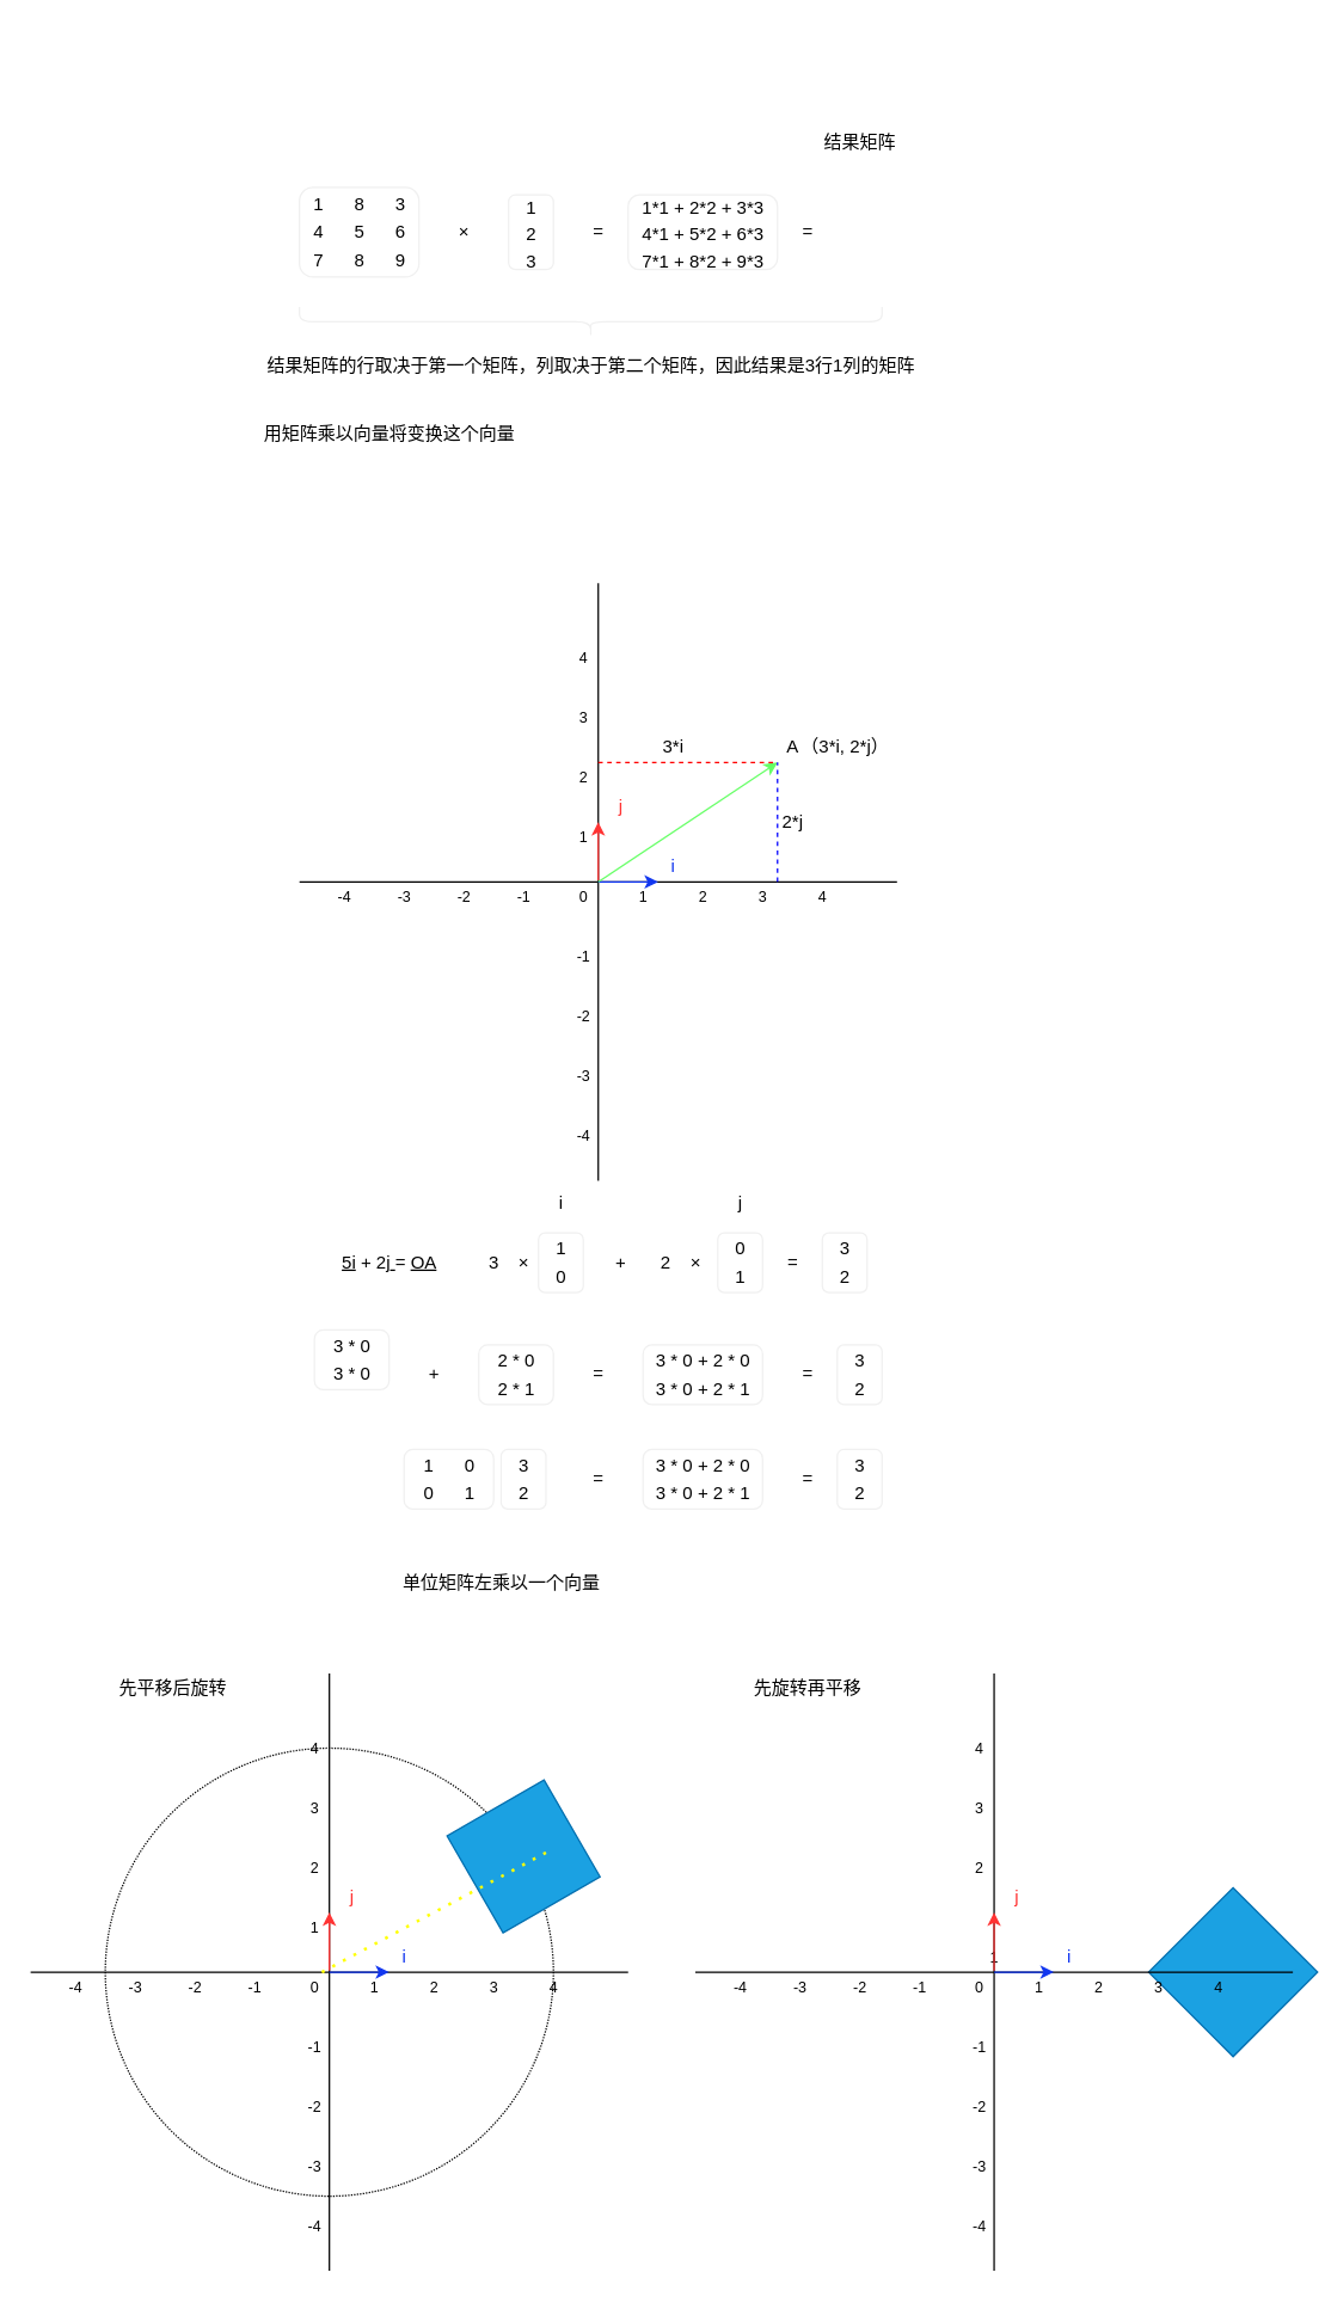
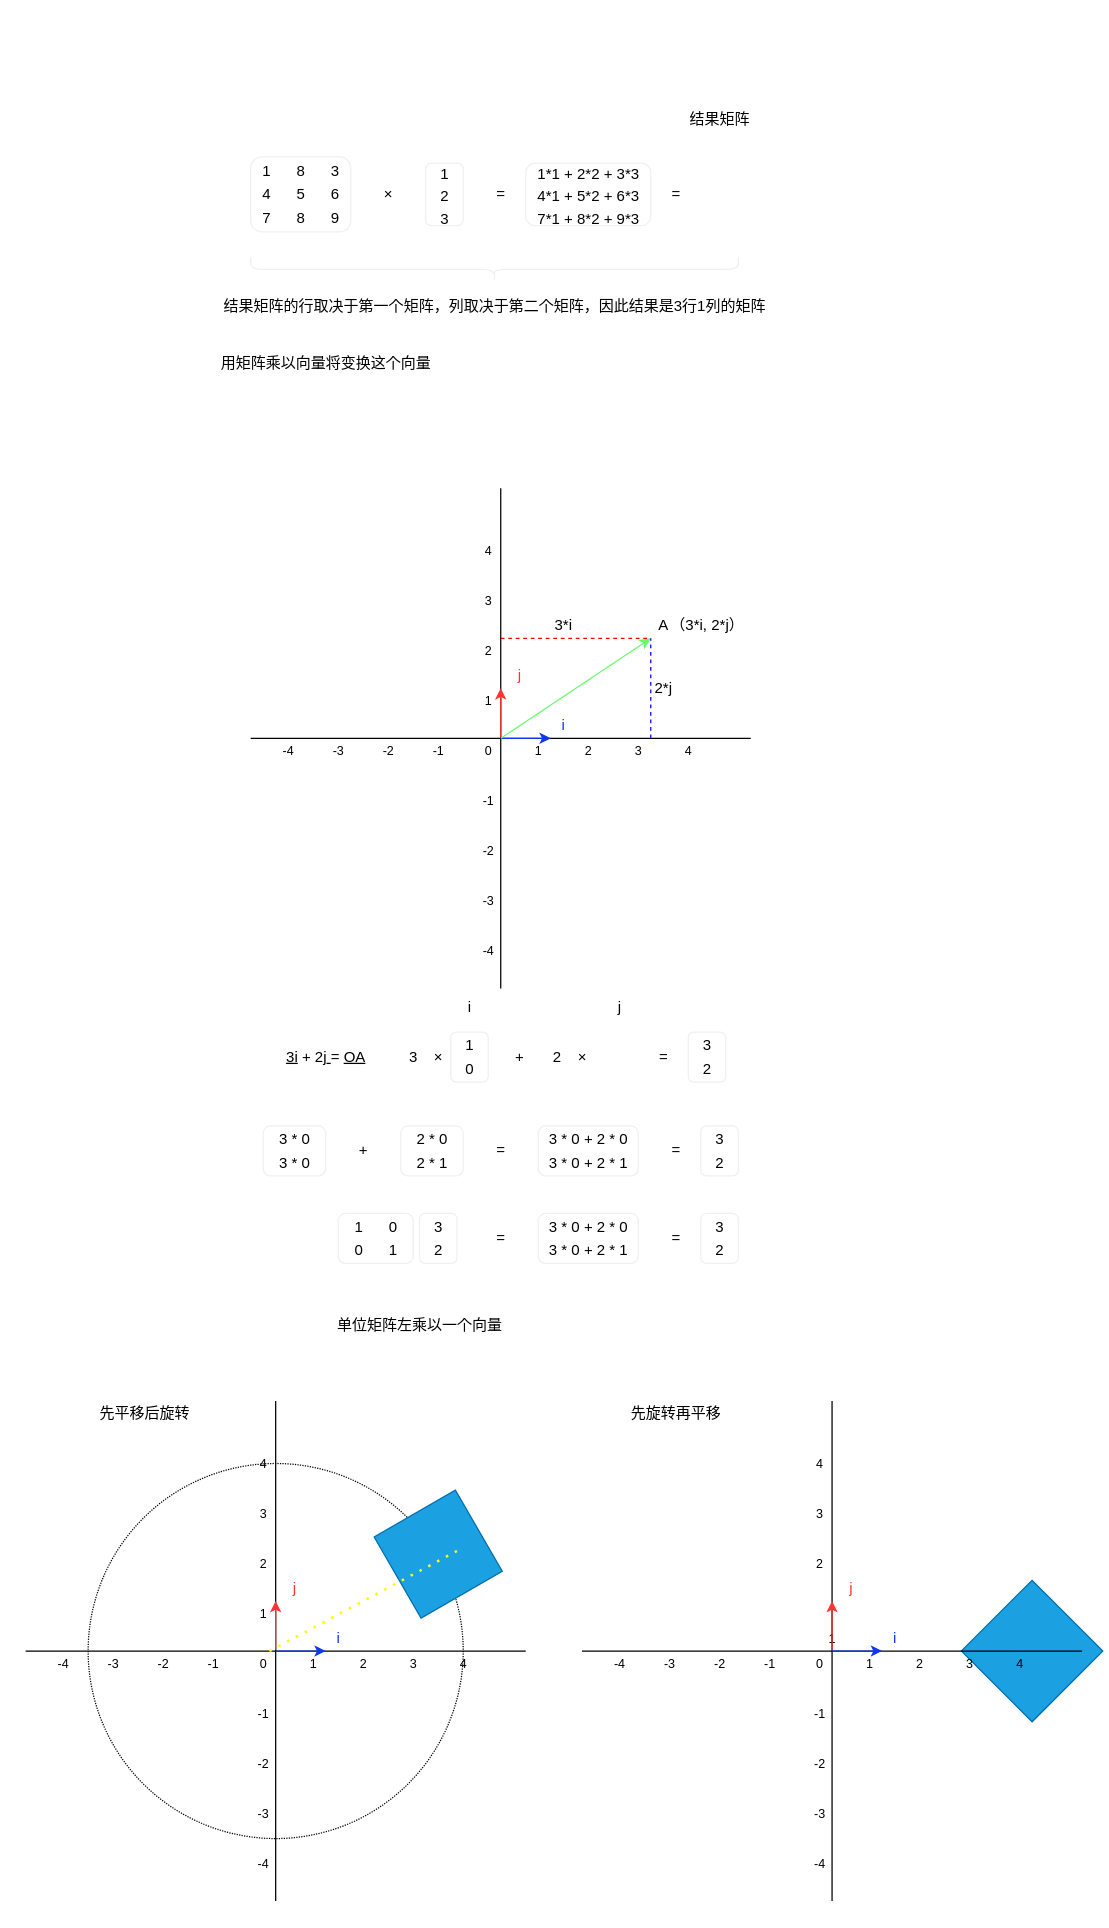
- <mxCell id="46" value="&lt;u&gt;5i&lt;/u&gt;&amp;nbsp;+ 2j&lt;u&gt;&amp;nbsp;&lt;/u&gt;= &lt;u&gt;OA&lt;/u&gt;" style="text;html=1;align=center;verticalAlign=middle;resizable=0;points=[];autosize=1;fontSize=12;" parent="1" vertex="1"><mxGeometry x="220" y="835" width="80" height="20" as="geometry" /></mxCell>
+ <mxCell id="46" value="&lt;u&gt;3i&lt;/u&gt;&amp;nbsp;+ 2j&lt;u&gt;&amp;nbsp;&lt;/u&gt;= &lt;u&gt;OA&lt;/u&gt;" style="text;html=1;align=center;verticalAlign=middle;resizable=0;points=[];autosize=1;fontSize=12;" parent="1" vertex="1"><mxGeometry x="220" y="835" width="80" height="20" as="geometry" /></mxCell>
- <mxCell id="49" value="&lt;table&gt;&lt;tbody&gt;&lt;tr&gt;&lt;td&gt;0&lt;/td&gt;&lt;/tr&gt;&lt;tr&gt;&lt;td&gt;1&lt;/td&gt;&lt;/tr&gt;&lt;/tbody&gt;&lt;/table&gt;" style="text;html=1;align=center;verticalAlign=middle;resizable=0;points=[];autosize=1;fontSize=12;strokeColor=#f0f0f0;rounded=1;shadow=0;glass=0;sketch=0;fillColor=none;gradientColor=none;" parent="1" vertex="1"><mxGeometry x="480" y="825" width="30" height="40" as="geometry" /></mxCell>
- <mxCell id="58" value="&lt;table&gt;&lt;tbody&gt;&lt;tr&gt;&lt;td&gt;3 * 0&lt;/td&gt;&lt;/tr&gt;&lt;tr&gt;&lt;td&gt;3 * 0&lt;/td&gt;&lt;/tr&gt;&lt;/tbody&gt;&lt;/table&gt;" style="text;html=1;align=center;verticalAlign=middle;resizable=0;points=[];autosize=1;fontSize=12;strokeColor=#f0f0f0;rounded=1;shadow=0;glass=0;sketch=0;fillColor=none;gradientColor=none;" parent="1" vertex="1"><mxGeometry x="210" y="890" width="50" height="40" as="geometry" /></mxCell>
+ <mxCell id="58" value="&lt;table&gt;&lt;tbody&gt;&lt;tr&gt;&lt;td&gt;3 * 0&lt;/td&gt;&lt;/tr&gt;&lt;tr&gt;&lt;td&gt;3 * 0&lt;/td&gt;&lt;/tr&gt;&lt;/tbody&gt;&lt;/table&gt;" style="text;html=1;align=center;verticalAlign=middle;resizable=0;points=[];autosize=1;fontSize=12;strokeColor=#f0f0f0;rounded=1;shadow=0;glass=0;sketch=0;fillColor=none;gradientColor=none;" parent="1" vertex="1"><mxGeometry x="210" y="900" width="50" height="40" as="geometry" /></mxCell>
